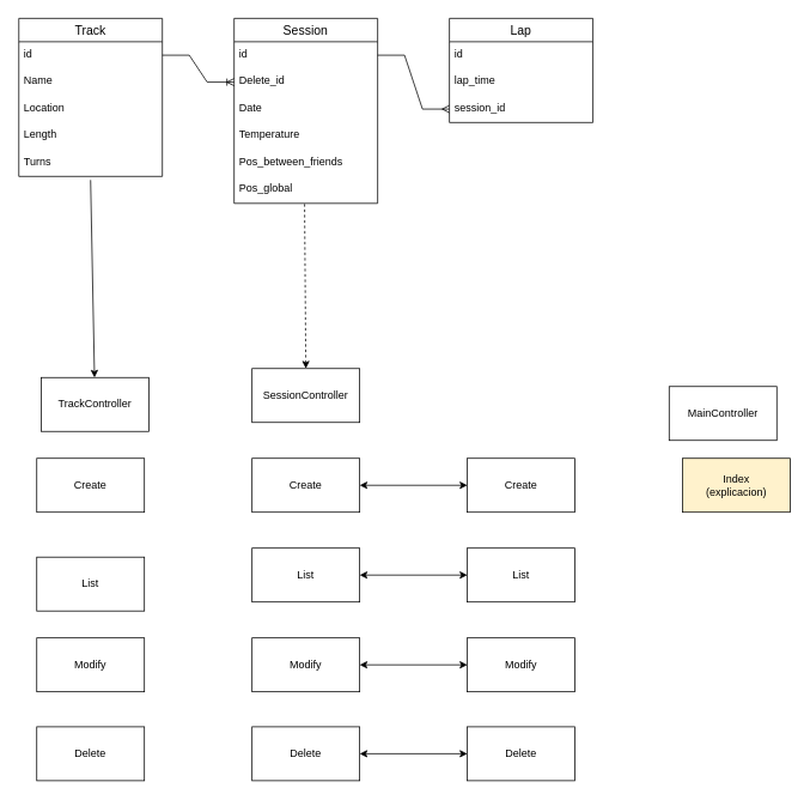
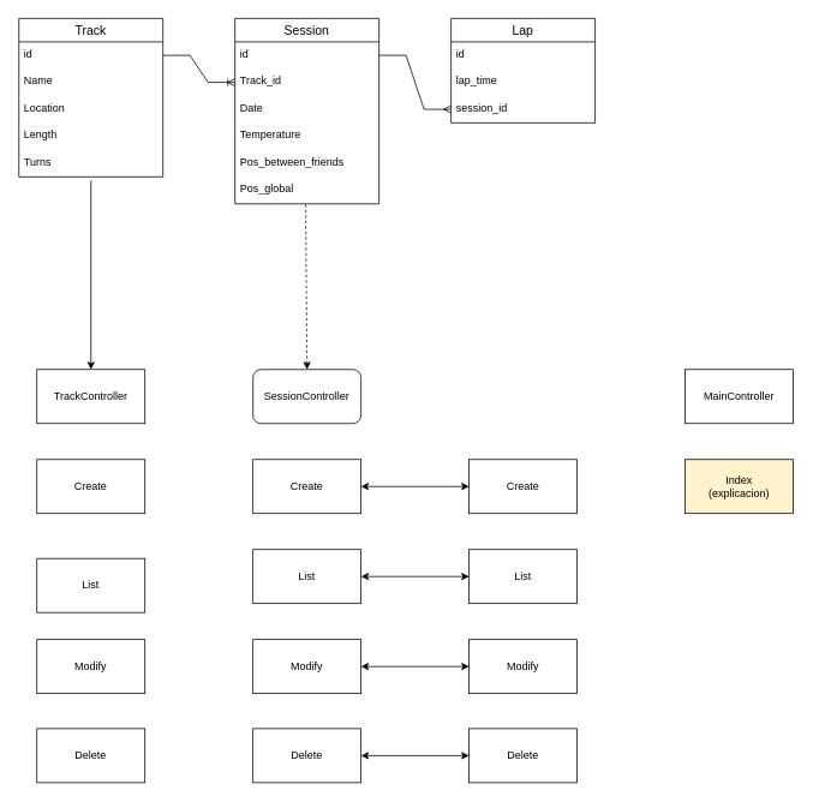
- <mxCell id="10" value="Delete_id" style="text;strokeColor=none;fillColor=none;spacingLeft=4;spacingRight=4;overflow=hidden;rotatable=0;points=[[0,0.5],[1,0.5]];portConstraint=eastwest;fontSize=12;" parent="8" vertex="1"><mxGeometry y="56" width="160" height="30" as="geometry" /></mxCell>
+ <mxCell id="10" value="Track_id" style="text;strokeColor=none;fillColor=none;spacingLeft=4;spacingRight=4;overflow=hidden;rotatable=0;points=[[0,0.5],[1,0.5]];portConstraint=eastwest;fontSize=12;" parent="8" vertex="1"><mxGeometry y="56" width="160" height="30" as="geometry" /></mxCell>
- <mxCell id="24" value="SessionController" style="rounded=0;whiteSpace=wrap;html=1;" vertex="1" parent="1"><mxGeometry x="280" y="410" width="120" height="60" as="geometry" /></mxCell>
+ <mxCell id="24" value="SessionController" style="whiteSpace=wrap;html=1;rounded=1;" vertex="1" parent="1"><mxGeometry x="280" y="410" width="120" height="60" as="geometry" /></mxCell>
- <mxCell id="22" value="TrackController" style="rounded=0;whiteSpace=wrap;html=1;" vertex="1" parent="1"><mxGeometry x="45" y="420" width="120" height="60" as="geometry" /></mxCell>
+ <mxCell id="22" value="TrackController" style="rounded=0;whiteSpace=wrap;html=1;" vertex="1" parent="1"><mxGeometry x="40" y="410" width="120" height="60" as="geometry" /></mxCell>
- <mxCell id="25" value="MainController" style="rounded=0;whiteSpace=wrap;html=1;" vertex="1" parent="1"><mxGeometry x="745" y="430" width="120" height="60" as="geometry" /></mxCell>
+ <mxCell id="25" value="MainController" style="rounded=0;whiteSpace=wrap;html=1;" vertex="1" parent="1"><mxGeometry x="760" y="410" width="120" height="60" as="geometry" /></mxCell>
